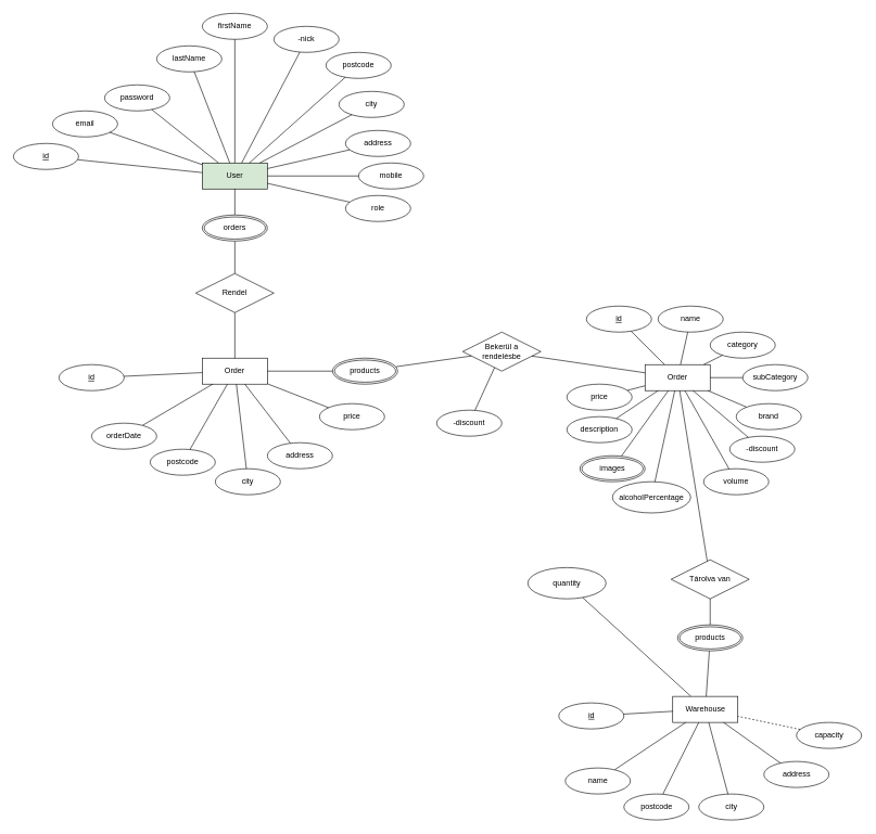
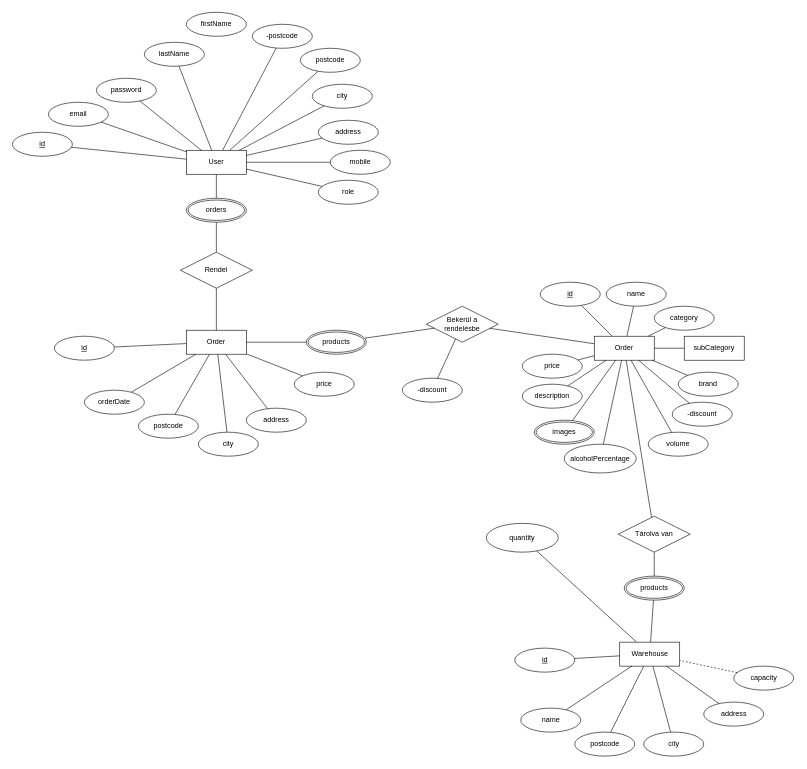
- <mxCell id="8" value="-nick" style="ellipse;whiteSpace=wrap;html=1;align=center;" vertex="1" parent="1"><mxGeometry x="420" y="40" width="100" height="40" as="geometry" /></mxCell>
+ <mxCell id="8" value="-postcode" style="ellipse;whiteSpace=wrap;html=1;align=center;" vertex="1" parent="1"><mxGeometry x="420" y="40" width="100" height="40" as="geometry" /></mxCell>
- <mxCell id="18" style="rounded=0;orthogonalLoop=1;jettySize=auto;html=1;endArrow=none;endFill=0;" edge="1" parent="1" source="7" target="14"><mxGeometry relative="1" as="geometry"><mxPoint x="369" y="-20" as="sourcePoint" /><mxPoint x="361" y="150" as="targetPoint" /></mxGeometry></mxCell>
- <mxCell id="14" value="User" style="whiteSpace=wrap;html=1;align=center;fillColor=#d5e8d4;" vertex="1" parent="1"><mxGeometry x="310" y="250" width="100" height="40" as="geometry" /></mxCell>
+ <mxCell id="14" value="User" style="whiteSpace=wrap;html=1;align=center;" vertex="1" parent="1"><mxGeometry x="310" y="250" width="100" height="40" as="geometry" /></mxCell>
- <mxCell id="52" value="subCategory" style="ellipse;whiteSpace=wrap;html=1;align=center;" vertex="1" parent="1"><mxGeometry x="1140" y="560" width="100" height="40" as="geometry" /></mxCell>
+ <mxCell id="52" value="subCategory" style="whiteSpace=wrap;html=1;align=center;rounded=0;" vertex="1" parent="1"><mxGeometry x="1140" y="560" width="100" height="40" as="geometry" /></mxCell>
